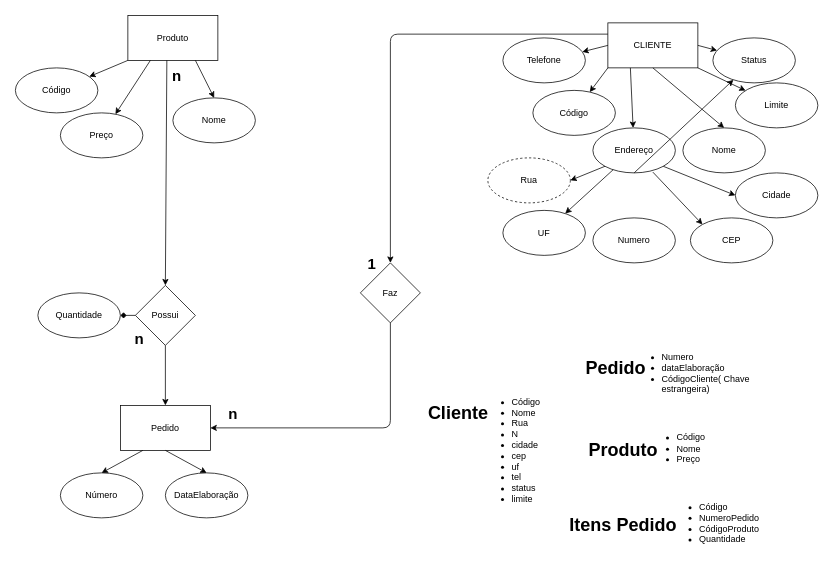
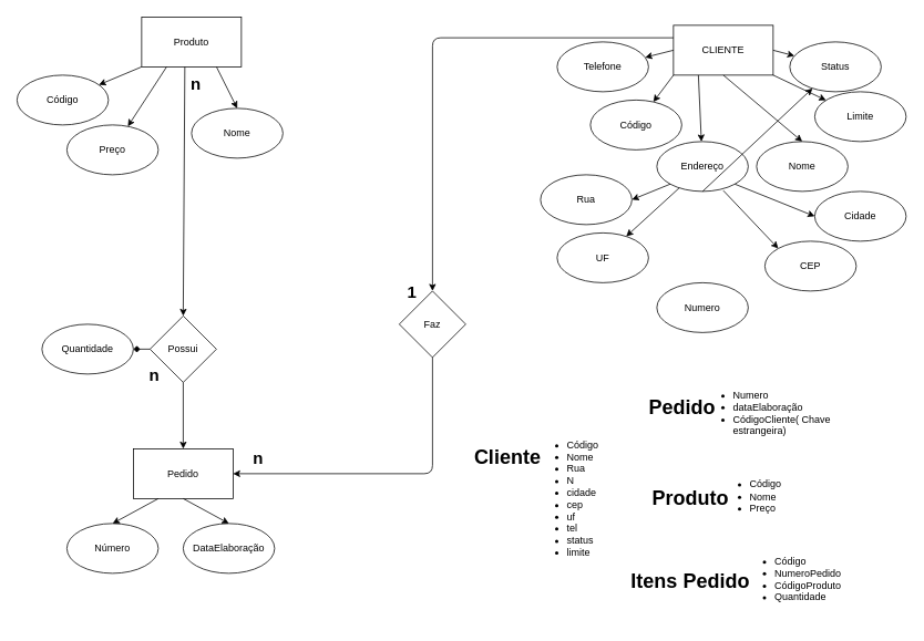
- <mxCell id="17" value="Rua" style="ellipse;whiteSpace=wrap;html=1;dashed=1;" vertex="1" parent="1"><mxGeometry x="650" y="210" width="110" height="60" as="geometry" /></mxCell>
+ <mxCell id="17" value="Rua" style="ellipse;whiteSpace=wrap;html=1;" vertex="1" parent="1"><mxGeometry x="650" y="210" width="110" height="60" as="geometry" /></mxCell>
- <mxCell id="15" value="Numero" style="ellipse;whiteSpace=wrap;html=1;" vertex="1" parent="1"><mxGeometry x="790" y="290" width="110" height="60" as="geometry" /></mxCell>
+ <mxCell id="15" value="Numero" style="ellipse;whiteSpace=wrap;html=1;" vertex="1" parent="1"><mxGeometry x="790" y="340" width="110" height="60" as="geometry" /></mxCell>
